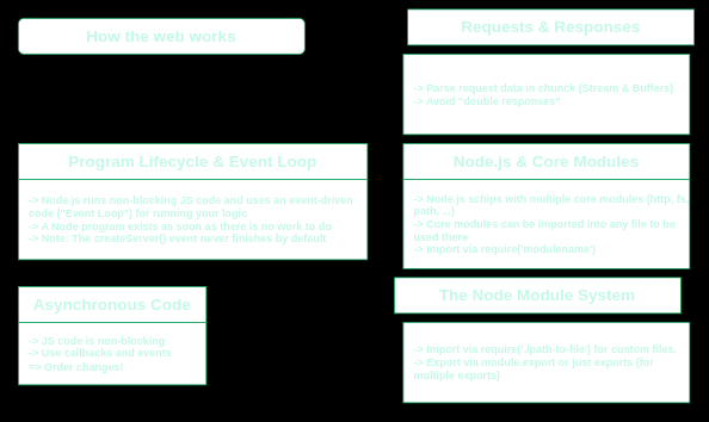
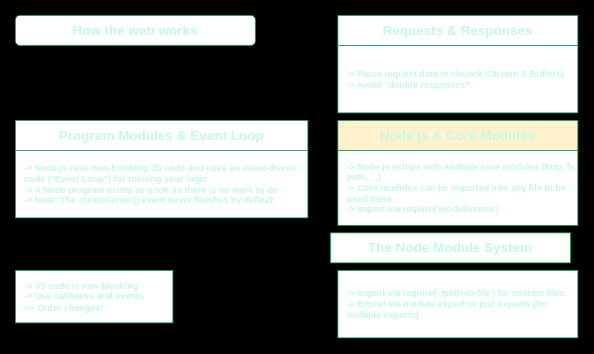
- <mxCell id="8" value="&lt;h2&gt;Requests &amp;amp; Responses&lt;/h2&gt;" style="rounded=0;whiteSpace=wrap;html=1;strokeColor=#06A254;fontColor=#C4F8E9;fontStyle=1" vertex="1" parent="1"><mxGeometry x="455" y="10" width="320" height="40" as="geometry" /></mxCell>
+ <mxCell id="8" value="&lt;h2&gt;Requests &amp;amp; Responses&lt;/h2&gt;" style="rounded=0;whiteSpace=wrap;html=1;strokeColor=#06A254;fontColor=#C4F8E9;fontStyle=1" vertex="1" parent="1"><mxGeometry x="450" y="20" width="320" height="40" as="geometry" /></mxCell>
- <mxCell id="3" value="&lt;h2&gt;Program Lifecycle &amp;amp; Event Loop&lt;/h2&gt;" style="rounded=0;whiteSpace=wrap;html=1;strokeColor=#06A254;fontColor=#C4F8E9;fontStyle=1" vertex="1" parent="1"><mxGeometry x="20" y="160" width="390" height="40" as="geometry" /></mxCell>
+ <mxCell id="3" value="&lt;h2&gt;Program Modules &amp;amp; Event Loop&lt;/h2&gt;" style="rounded=0;whiteSpace=wrap;html=1;strokeColor=#06A254;fontColor=#C4F8E9;fontStyle=1" vertex="1" parent="1"><mxGeometry x="20" y="160" width="390" height="40" as="geometry" /></mxCell>
- <mxCell id="10" value="&lt;h2&gt;Node.js &amp;amp; Core Modules&lt;/h2&gt;" style="rounded=0;whiteSpace=wrap;html=1;strokeColor=#06A254;fontColor=#C4F8E9;fontStyle=1" vertex="1" parent="1"><mxGeometry x="450" y="160" width="320" height="40" as="geometry" /></mxCell>
+ <mxCell id="10" value="&lt;h2&gt;Node.js &amp;amp; Core Modules&lt;/h2&gt;" style="rounded=0;whiteSpace=wrap;html=1;strokeColor=#06A254;fontColor=#C4F8E9;fontStyle=1;fillColor=#fff2cc;" vertex="1" parent="1"><mxGeometry x="450" y="160" width="320" height="40" as="geometry" /></mxCell>
- <mxCell id="5" value="&lt;h2&gt;Asynchronous Code&lt;/h2&gt;" style="rounded=0;whiteSpace=wrap;html=1;strokeColor=#06A254;fontColor=#C4F8E9;fontStyle=1" vertex="1" parent="1"><mxGeometry x="20" y="320" width="210" height="40" as="geometry" /></mxCell>
